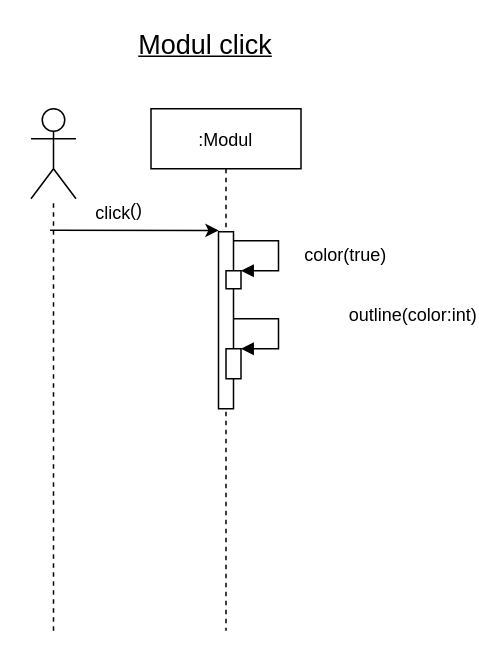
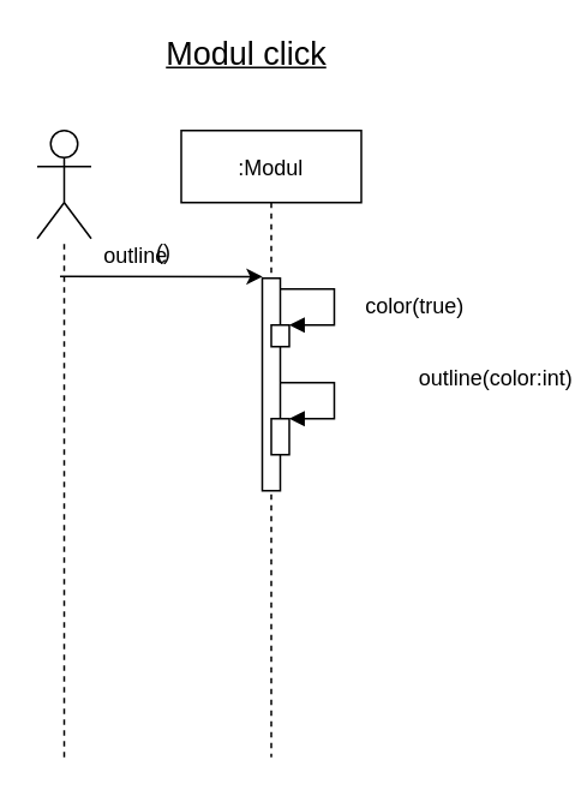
- <mxCell id="12" value="click" style="text;html=1;strokeColor=none;fillColor=none;align=center;verticalAlign=middle;whiteSpace=wrap;rounded=0;" parent="1" vertex="1"><mxGeometry x="40" y="132" width="70" height="20" as="geometry" /></mxCell>
+ <mxCell id="12" value="outline" style="text;html=1;strokeColor=none;fillColor=none;align=center;verticalAlign=middle;whiteSpace=wrap;rounded=0;" parent="1" vertex="1"><mxGeometry x="40" y="132" width="70" height="20" as="geometry" /></mxCell>
